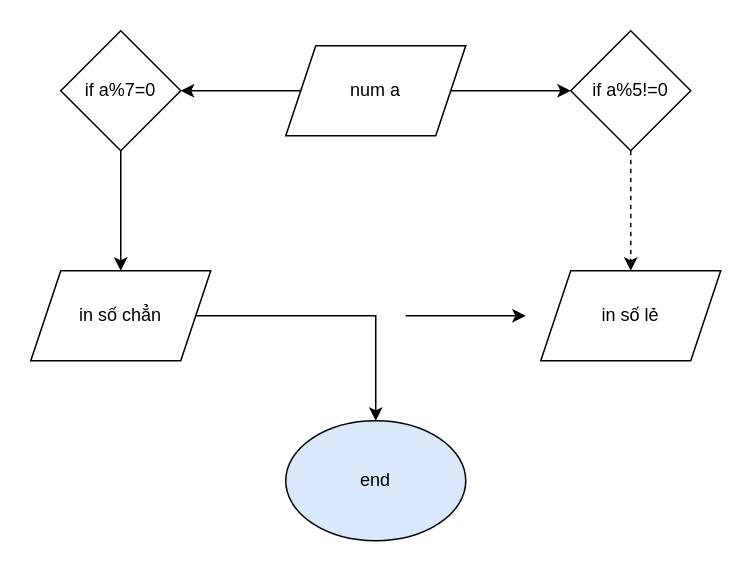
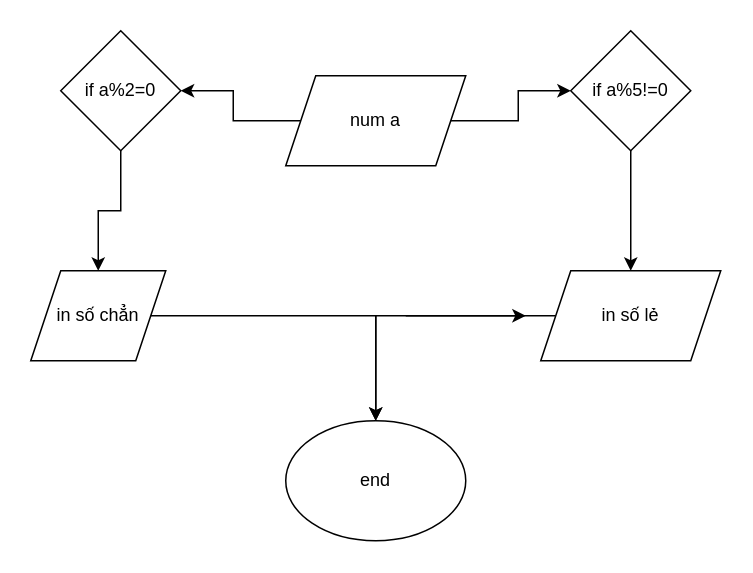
- <mxCell id="7" value="if a%7=0" style="rhombus;whiteSpace=wrap;html=1;fillColor=none;" vertex="1" parent="1"><mxGeometry x="40" y="20" width="80" height="80" as="geometry" /></mxCell>
+ <mxCell id="7" value="if a%2=0" style="rhombus;whiteSpace=wrap;html=1;fillColor=none;" vertex="1" parent="1"><mxGeometry x="40" y="20" width="80" height="80" as="geometry" /></mxCell>
- <mxCell id="5" value="num a" style="shape=parallelogram;perimeter=parallelogramPerimeter;whiteSpace=wrap;html=1;fixedSize=1;fillColor=none;" vertex="1" parent="1"><mxGeometry x="190" y="30" width="120" height="60" as="geometry" /></mxCell>
+ <mxCell id="5" value="num a" style="shape=parallelogram;perimeter=parallelogramPerimeter;whiteSpace=wrap;html=1;fixedSize=1;fillColor=none;" vertex="1" parent="1"><mxGeometry x="190" y="50" width="120" height="60" as="geometry" /></mxCell>
- <mxCell id="10" value="" style="edgeStyle=orthogonalEdgeStyle;rounded=0;orthogonalLoop=1;jettySize=auto;html=1;fillColor=none;dashed=1;" edge="1" parent="1" source="11" target="13"><mxGeometry relative="1" as="geometry" /></mxCell>
+ <mxCell id="10" value="" style="edgeStyle=orthogonalEdgeStyle;rounded=0;orthogonalLoop=1;jettySize=auto;html=1;fillColor=none;" edge="1" parent="1" source="11" target="13"><mxGeometry relative="1" as="geometry" /></mxCell>
- <mxCell id="9" value="in số chẳn" style="shape=parallelogram;perimeter=parallelogramPerimeter;whiteSpace=wrap;html=1;fixedSize=1;fillColor=none;" vertex="1" parent="1"><mxGeometry x="20" y="180" width="120" height="60" as="geometry" /></mxCell>
+ <mxCell id="9" value="in số chẳn" style="shape=parallelogram;perimeter=parallelogramPerimeter;whiteSpace=wrap;html=1;fixedSize=1;fillColor=none;" vertex="1" parent="1"><mxGeometry x="20" y="180" width="90" height="60" as="geometry" /></mxCell>
+ <mxCell id="12" value="" style="edgeStyle=orthogonalEdgeStyle;rounded=0;orthogonalLoop=1;jettySize=auto;html=1;entryX=0.5;entryY=0;entryDx=0;entryDy=0;fillColor=none;" edge="1" parent="1" source="13" target="2"><mxGeometry relative="1" as="geometry"><mxPoint x="250" y="325" as="targetPoint" /></mxGeometry></mxCell>
- <mxCell id="2" value="end" style="ellipse;whiteSpace=wrap;html=1;fillColor=#dae8fc;" vertex="1" parent="1"><mxGeometry x="190" y="280" width="120" height="80" as="geometry" /></mxCell>
+ <mxCell id="2" value="end" style="ellipse;whiteSpace=wrap;html=1;" vertex="1" parent="1"><mxGeometry x="190" y="280" width="120" height="80" as="geometry" /></mxCell>
